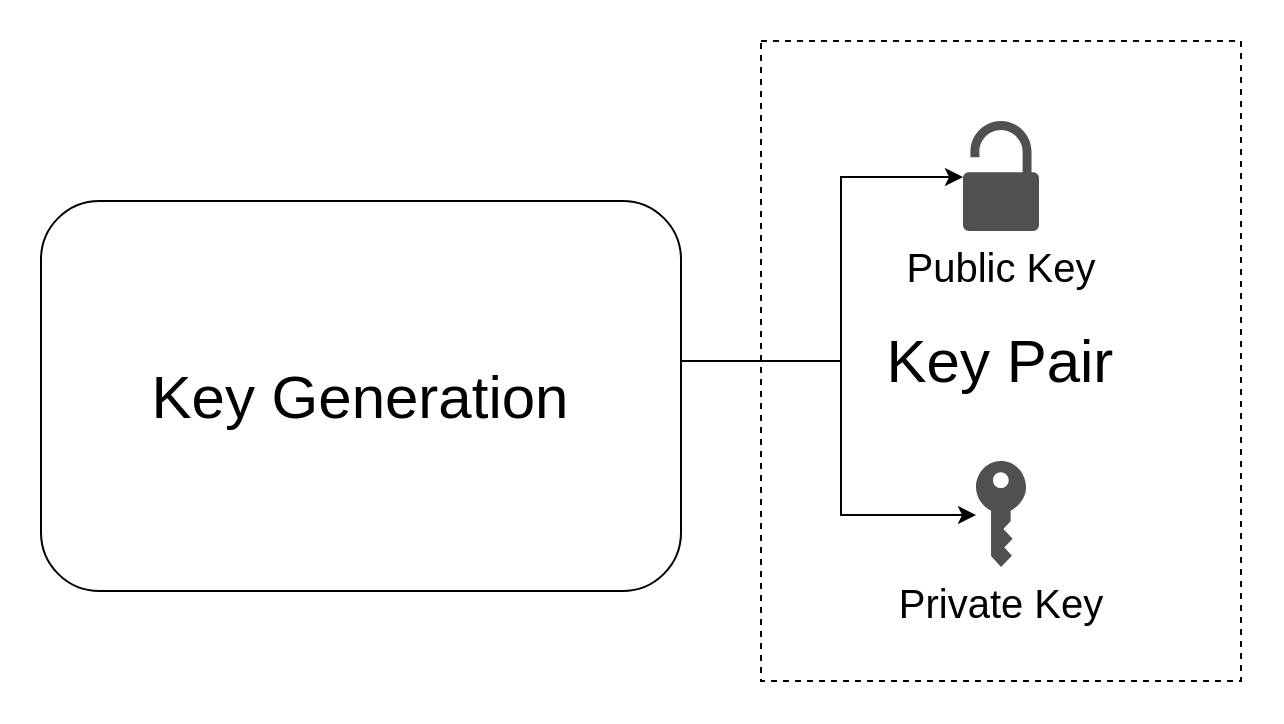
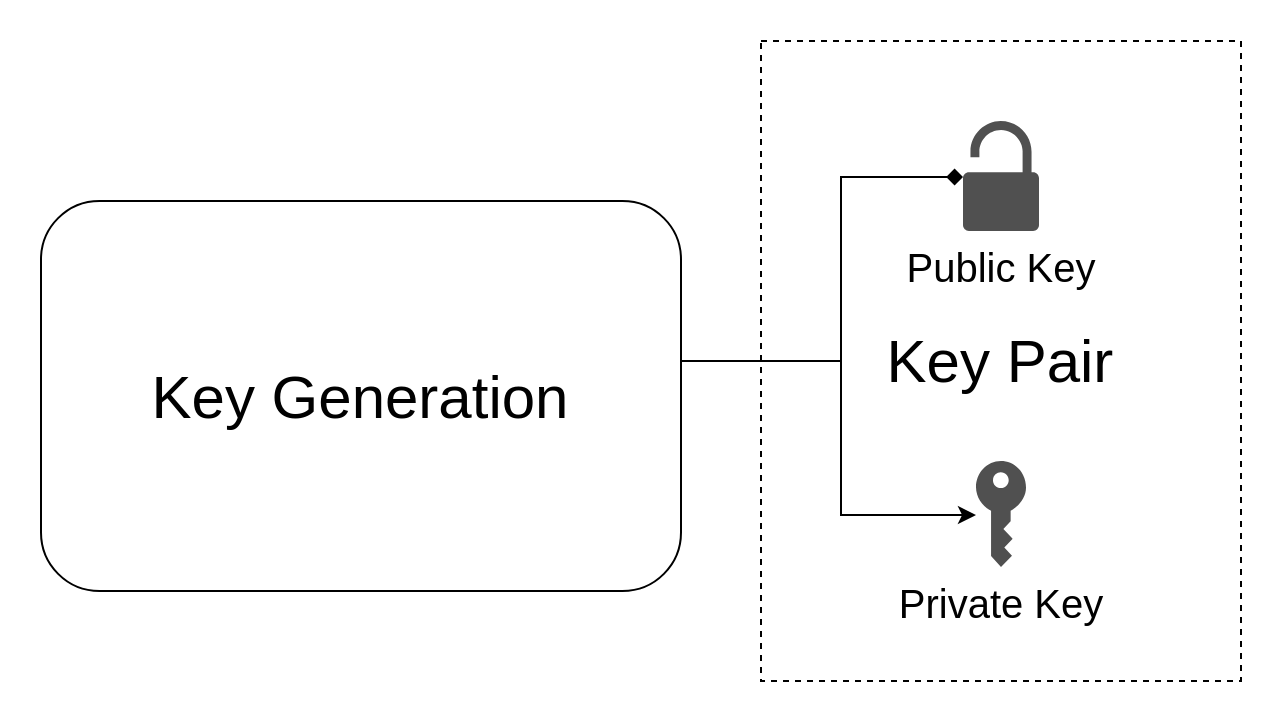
- <mxCell id="5" style="edgeStyle=orthogonalEdgeStyle;rounded=0;orthogonalLoop=1;jettySize=auto;html=1;" parent="1" source="7" target="3" edge="1"><mxGeometry relative="1" as="geometry"><Array as="points"><mxPoint x="420" y="180" /><mxPoint x="420" y="88" /></Array></mxGeometry></mxCell>
+ <mxCell id="5" style="edgeStyle=orthogonalEdgeStyle;rounded=0;orthogonalLoop=1;jettySize=auto;html=1;endArrow=diamond;" parent="1" source="7" target="3" edge="1"><mxGeometry relative="1" as="geometry"><Array as="points"><mxPoint x="420" y="180" /><mxPoint x="420" y="88" /></Array></mxGeometry></mxCell>
